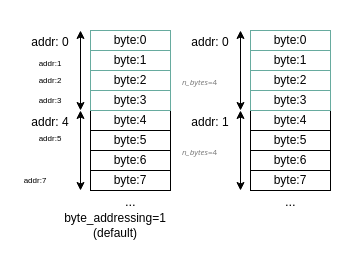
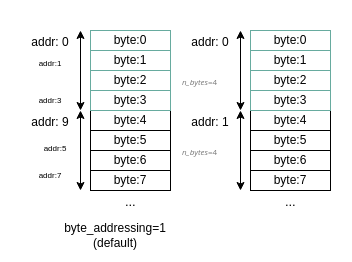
- <mxCell id="30" value="addr:2" style="text;html=1;strokeColor=none;fillColor=none;align=center;verticalAlign=middle;whiteSpace=wrap;rounded=0;fontSize=8;" vertex="1" parent="1"><mxGeometry x="35" y="72.5" width="30" height="15" as="geometry" /></mxCell>
- <mxCell id="26" value="&lt;font style=&quot;font-size: 12px&quot;&gt;addr: 4&lt;/font&gt;" style="text;html=1;strokeColor=none;fillColor=none;align=center;verticalAlign=middle;whiteSpace=wrap;rounded=0;fontSize=32;" vertex="1" parent="1"><mxGeometry x="20" y="100" width="60" height="30" as="geometry" /></mxCell>
+ <mxCell id="26" value="&lt;font style=&quot;font-size: 12px&quot;&gt;addr: 9&lt;/font&gt;" style="text;html=1;strokeColor=none;fillColor=none;align=center;verticalAlign=middle;whiteSpace=wrap;rounded=0;fontSize=32;" vertex="1" parent="1"><mxGeometry x="20" y="100" width="60" height="30" as="geometry" /></mxCell>
- <mxCell id="32" value="addr:5" style="text;html=1;strokeColor=none;fillColor=none;align=center;verticalAlign=middle;whiteSpace=wrap;rounded=0;fontSize=8;" vertex="1" parent="1"><mxGeometry x="35" y="130" width="30" height="15" as="geometry" /></mxCell>
+ <mxCell id="32" value="addr:5" style="text;html=1;strokeColor=none;fillColor=none;align=center;verticalAlign=middle;whiteSpace=wrap;rounded=0;fontSize=8;" vertex="1" parent="1"><mxGeometry x="40" y="140" width="30" height="15" as="geometry" /></mxCell>
- <mxCell id="33" value="addr:7" style="text;html=1;strokeColor=none;fillColor=none;align=center;verticalAlign=middle;whiteSpace=wrap;rounded=0;fontSize=8;" vertex="1" parent="1"><mxGeometry x="20" y="172.5" width="30" height="15" as="geometry" /></mxCell>
+ <mxCell id="33" value="addr:7" style="text;html=1;strokeColor=none;fillColor=none;align=center;verticalAlign=middle;whiteSpace=wrap;rounded=0;fontSize=8;" vertex="1" parent="1"><mxGeometry x="35" y="167.5" width="30" height="15" as="geometry" /></mxCell>
- <mxCell id="27" value="byte_addressing=1 (default)" style="text;html=1;strokeColor=none;fillColor=none;align=center;verticalAlign=middle;whiteSpace=wrap;rounded=0;fontSize=12;" vertex="1" parent="1"><mxGeometry x="60" y="210" width="110" height="30" as="geometry" /></mxCell>
+ <mxCell id="27" value="byte_addressing=1 (default)" style="text;html=1;strokeColor=none;fillColor=none;align=center;verticalAlign=middle;whiteSpace=wrap;rounded=0;fontSize=12;" vertex="1" parent="1"><mxGeometry x="60" y="220" width="110" height="30" as="geometry" /></mxCell>
